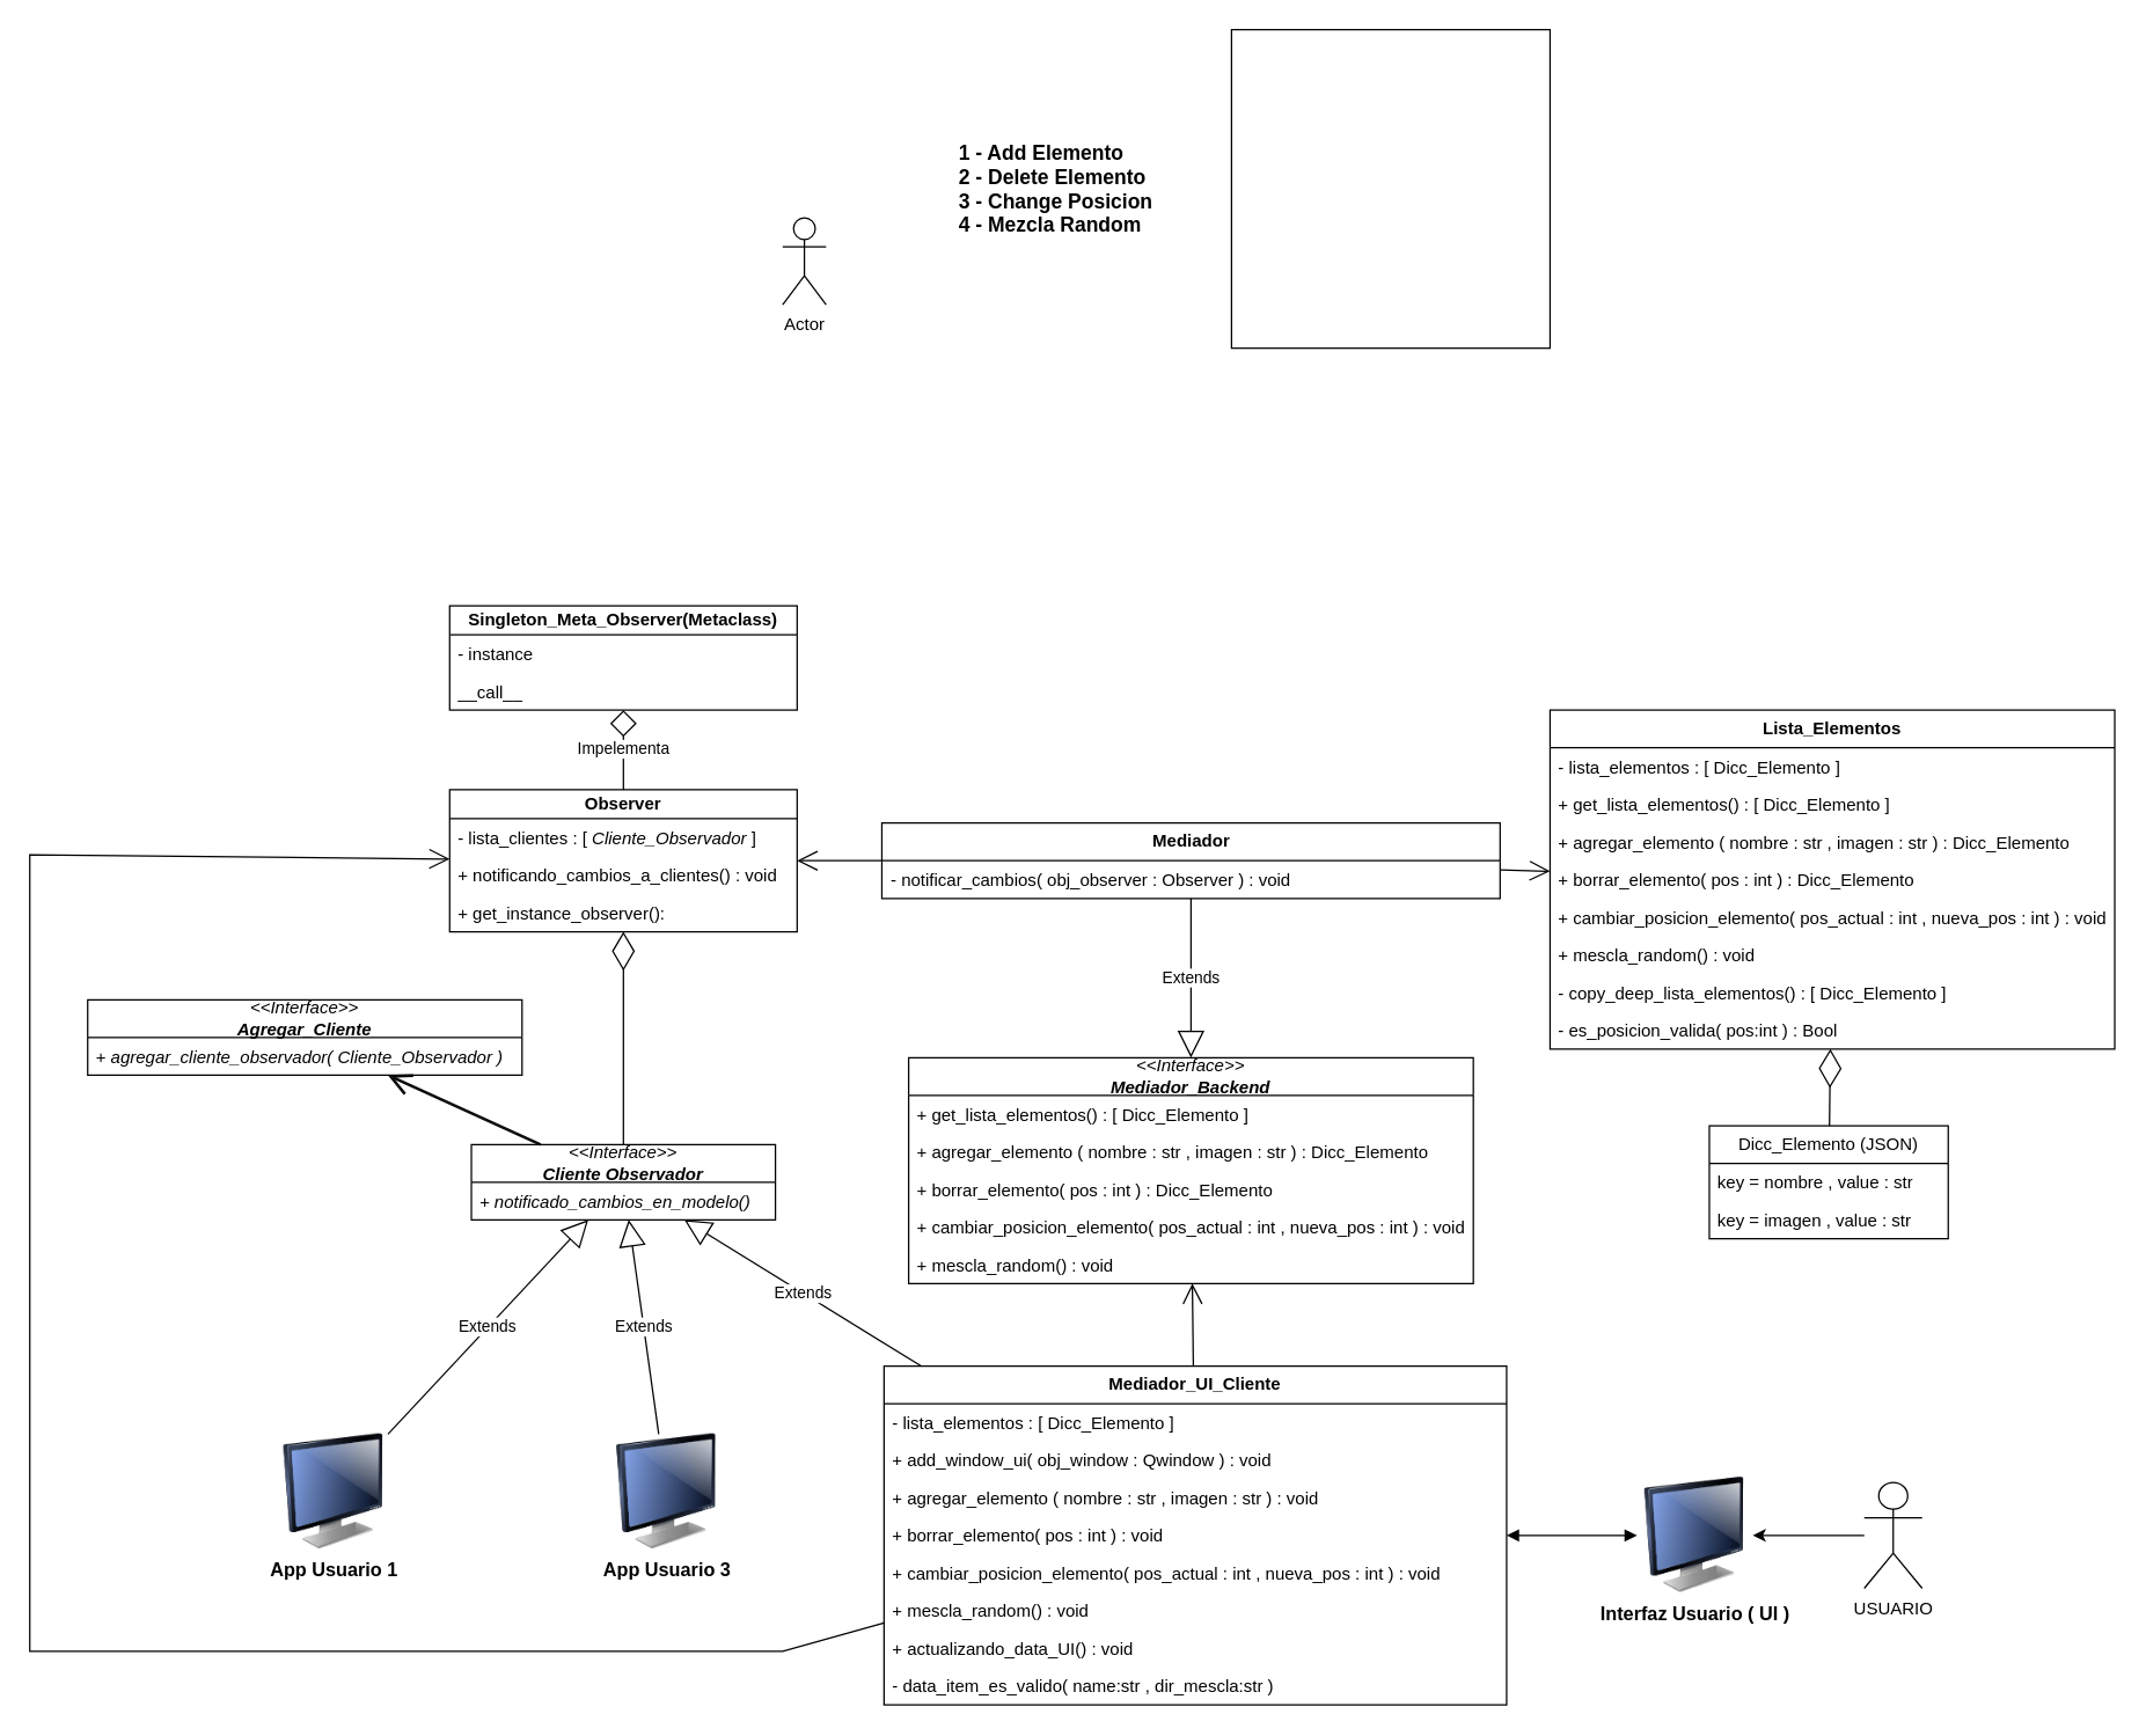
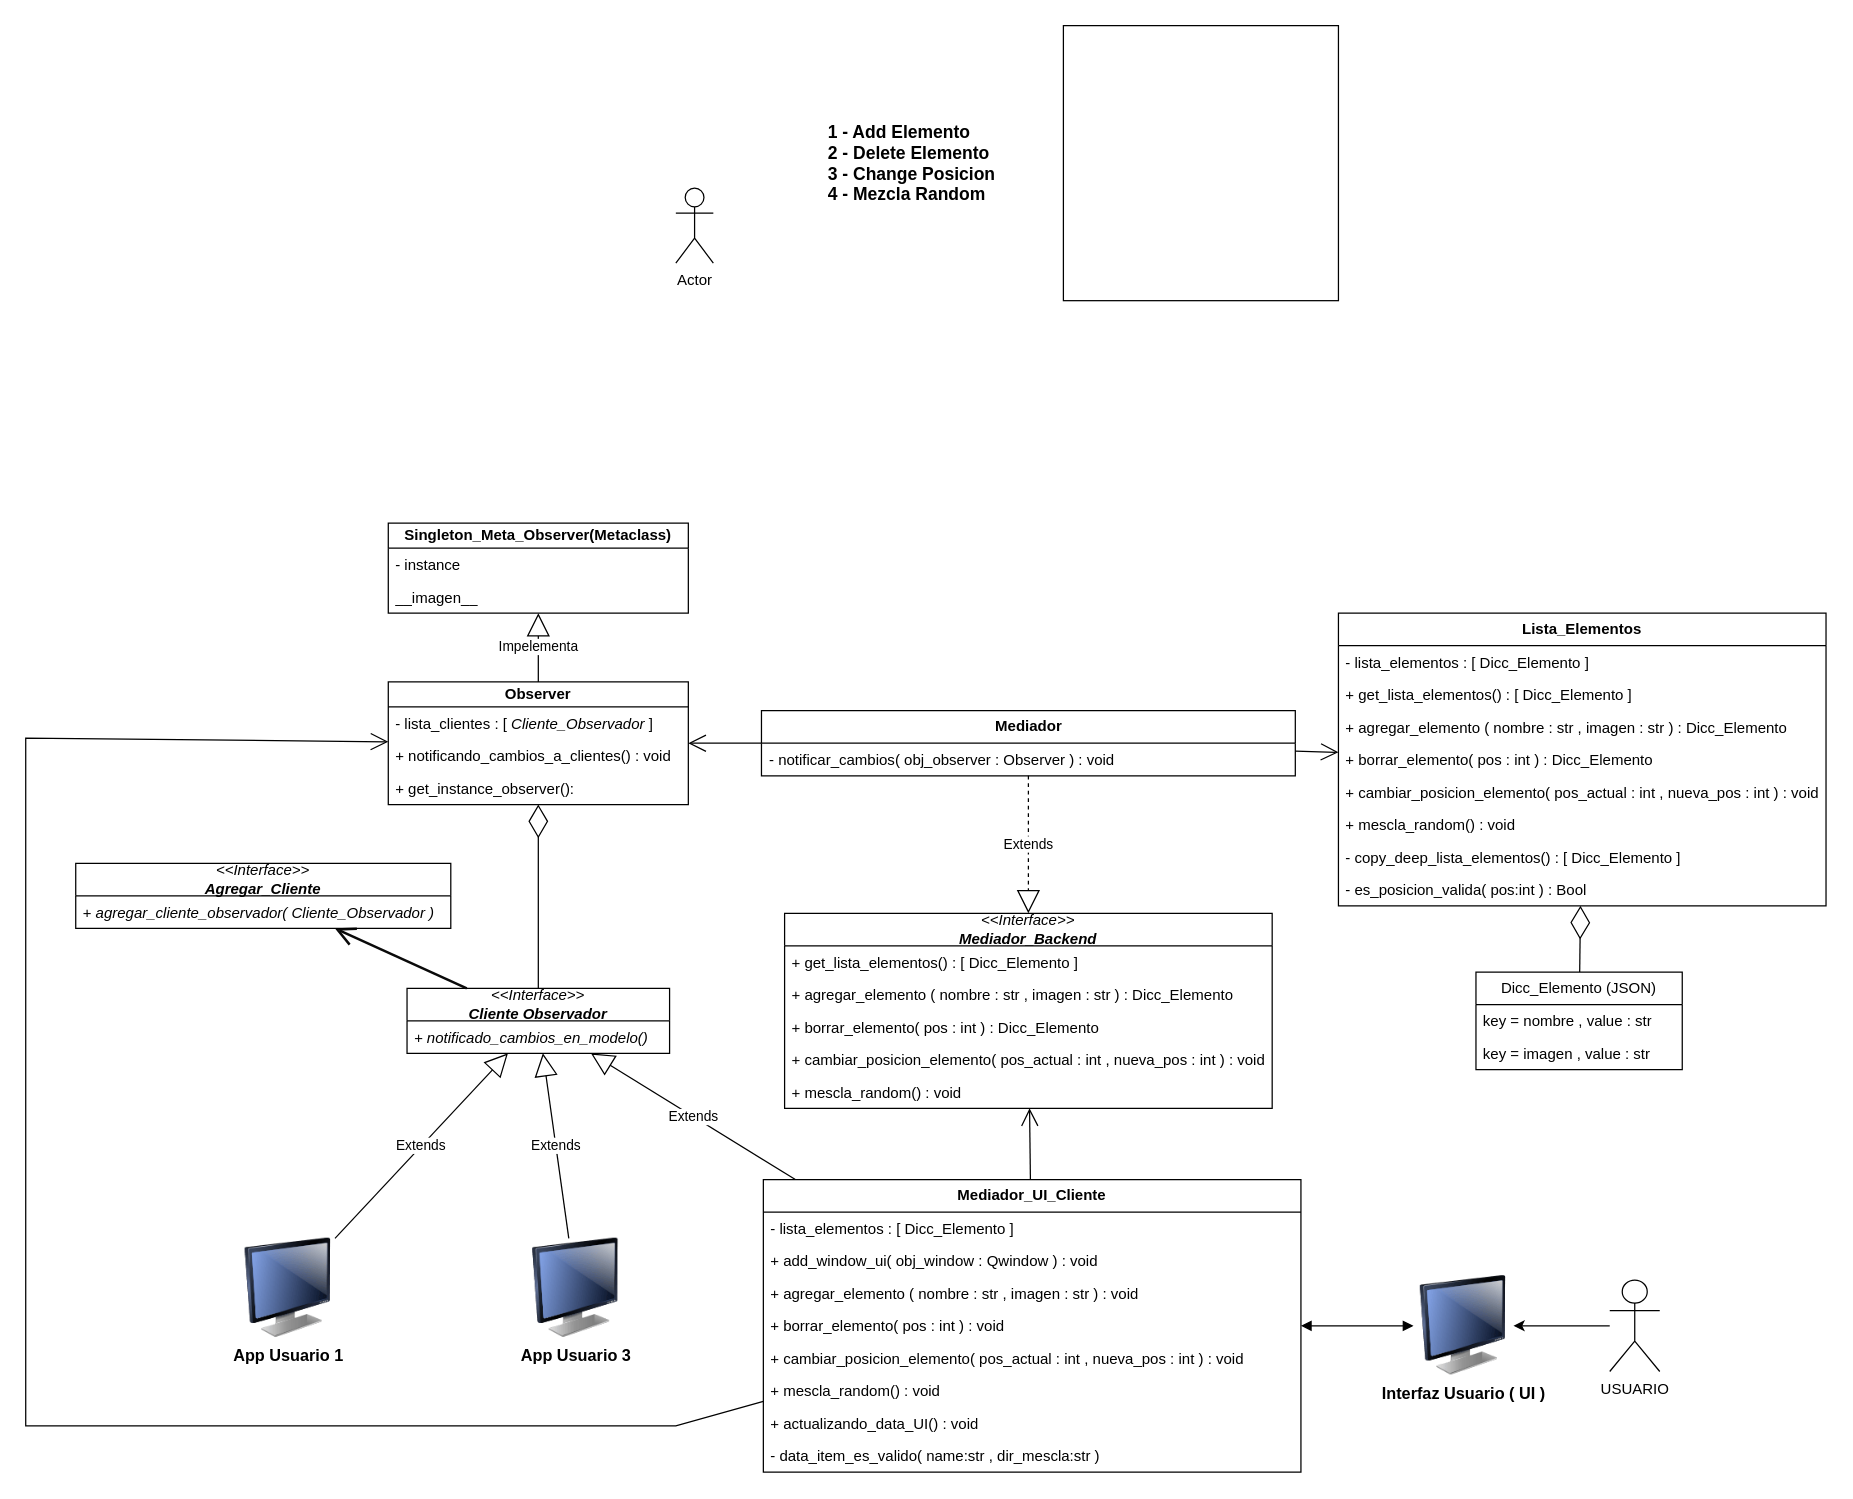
- <mxCell id="60" value="__call__" style="text;strokeColor=none;fillColor=none;align=left;verticalAlign=top;spacingLeft=4;spacingRight=4;overflow=hidden;rotatable=0;points=[[0,0.5],[1,0.5]];portConstraint=eastwest;whiteSpace=wrap;html=1;" parent="58" vertex="1"><mxGeometry y="46" width="240" height="26" as="geometry" /></mxCell>
+ <mxCell id="60" value="__imagen__" style="text;strokeColor=none;fillColor=none;align=left;verticalAlign=top;spacingLeft=4;spacingRight=4;overflow=hidden;rotatable=0;points=[[0,0.5],[1,0.5]];portConstraint=eastwest;whiteSpace=wrap;html=1;" parent="58" vertex="1"><mxGeometry y="46" width="240" height="26" as="geometry" /></mxCell>
- <mxCell id="62" value="Impelementa" style="endArrow=diamond;endSize=16;endFill=0;html=1;rounded=0;" parent="1" source="14" target="58" edge="1"><mxGeometry width="160" relative="1" as="geometry"><mxPoint x="170" y="550" as="sourcePoint" /><mxPoint x="330" y="550" as="targetPoint" /></mxGeometry></mxCell>
+ <mxCell id="62" value="Impelementa" style="endArrow=block;endSize=16;endFill=0;html=1;rounded=0;" parent="1" source="14" target="58" edge="1"><mxGeometry width="160" relative="1" as="geometry"><mxPoint x="170" y="550" as="sourcePoint" /><mxPoint x="330" y="550" as="targetPoint" /></mxGeometry></mxCell>
- <mxCell id="52" value="Extends" style="endArrow=block;endSize=16;endFill=0;html=1;rounded=0;" parent="1" source="22" target="43" edge="1"><mxGeometry width="160" relative="1" as="geometry"><mxPoint x="369" y="930" as="sourcePoint" /><mxPoint x="190" y="1030" as="targetPoint" /></mxGeometry></mxCell>
+ <mxCell id="52" value="Extends" style="endArrow=block;endSize=16;endFill=0;html=1;rounded=0;dashed=1;" parent="1" source="22" target="43" edge="1"><mxGeometry width="160" relative="1" as="geometry"><mxPoint x="369" y="930" as="sourcePoint" /><mxPoint x="190" y="1030" as="targetPoint" /></mxGeometry></mxCell>
